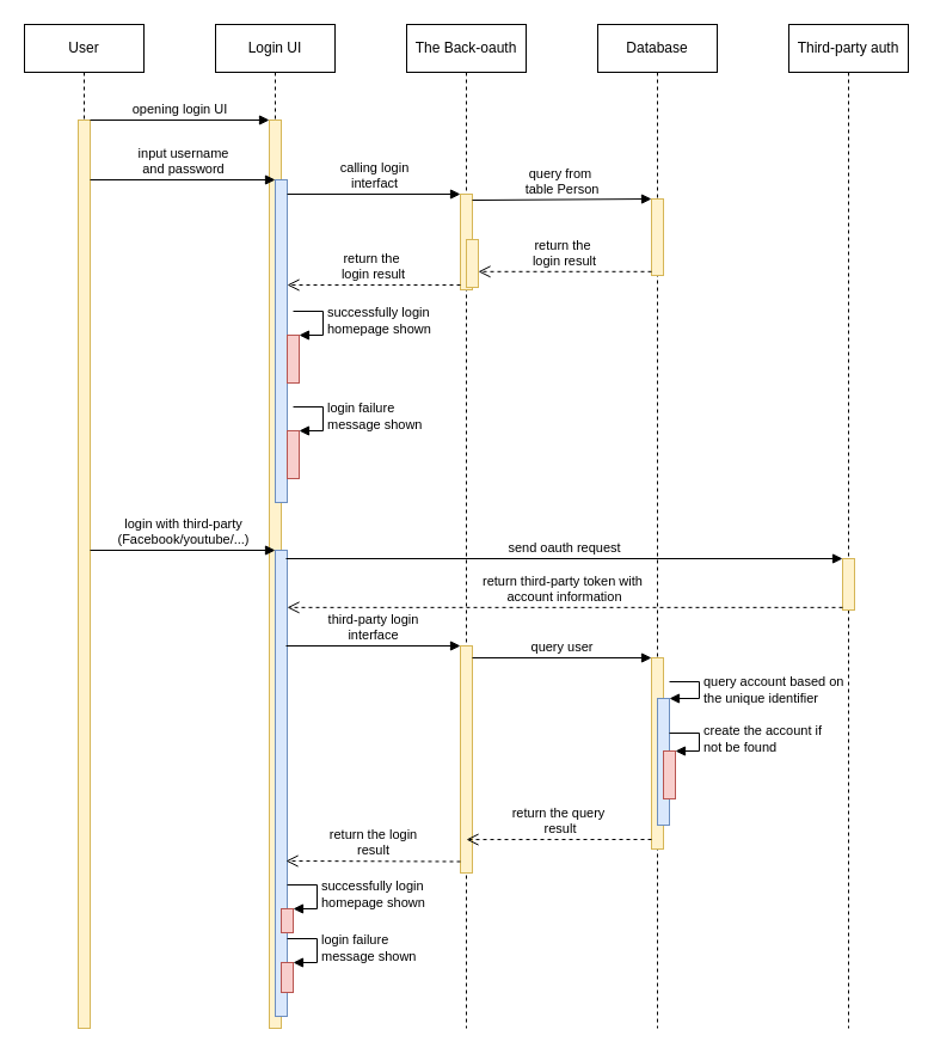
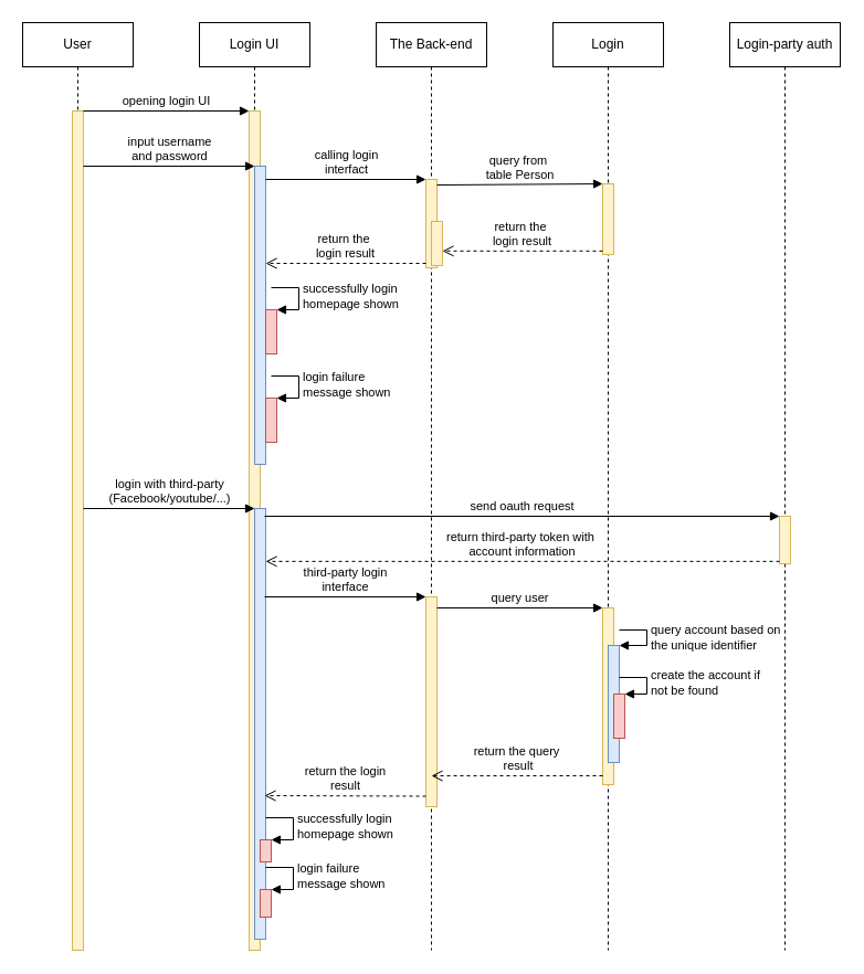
- <mxCell id="12" value="The Back-oauth" style="shape=umlLifeline;perimeter=lifelinePerimeter;whiteSpace=wrap;html=1;container=1;collapsible=0;recursiveResize=0;outlineConnect=0;" vertex="1" parent="1"><mxGeometry x="340" y="20" width="100" height="840" as="geometry" /></mxCell>
+ <mxCell id="12" value="The Back-end" style="shape=umlLifeline;perimeter=lifelinePerimeter;whiteSpace=wrap;html=1;container=1;collapsible=0;recursiveResize=0;outlineConnect=0;" vertex="1" parent="1"><mxGeometry x="340" y="20" width="100" height="840" as="geometry" /></mxCell>
- <mxCell id="16" value="Database" style="shape=umlLifeline;perimeter=lifelinePerimeter;whiteSpace=wrap;html=1;container=1;collapsible=0;recursiveResize=0;outlineConnect=0;" vertex="1" parent="1"><mxGeometry x="500" y="20" width="100" height="840" as="geometry" /></mxCell>
+ <mxCell id="16" value="Login" style="shape=umlLifeline;perimeter=lifelinePerimeter;whiteSpace=wrap;html=1;container=1;collapsible=0;recursiveResize=0;outlineConnect=0;" vertex="1" parent="1"><mxGeometry x="500" y="20" width="100" height="840" as="geometry" /></mxCell>
- <mxCell id="23" value="Third-party auth" style="shape=umlLifeline;perimeter=lifelinePerimeter;whiteSpace=wrap;html=1;container=1;collapsible=0;recursiveResize=0;outlineConnect=0;" vertex="1" parent="1"><mxGeometry x="660" y="20" width="100" height="840" as="geometry" /></mxCell>
+ <mxCell id="23" value="Login-party auth" style="shape=umlLifeline;perimeter=lifelinePerimeter;whiteSpace=wrap;html=1;container=1;collapsible=0;recursiveResize=0;outlineConnect=0;" vertex="1" parent="1"><mxGeometry x="660" y="20" width="100" height="840" as="geometry" /></mxCell>
